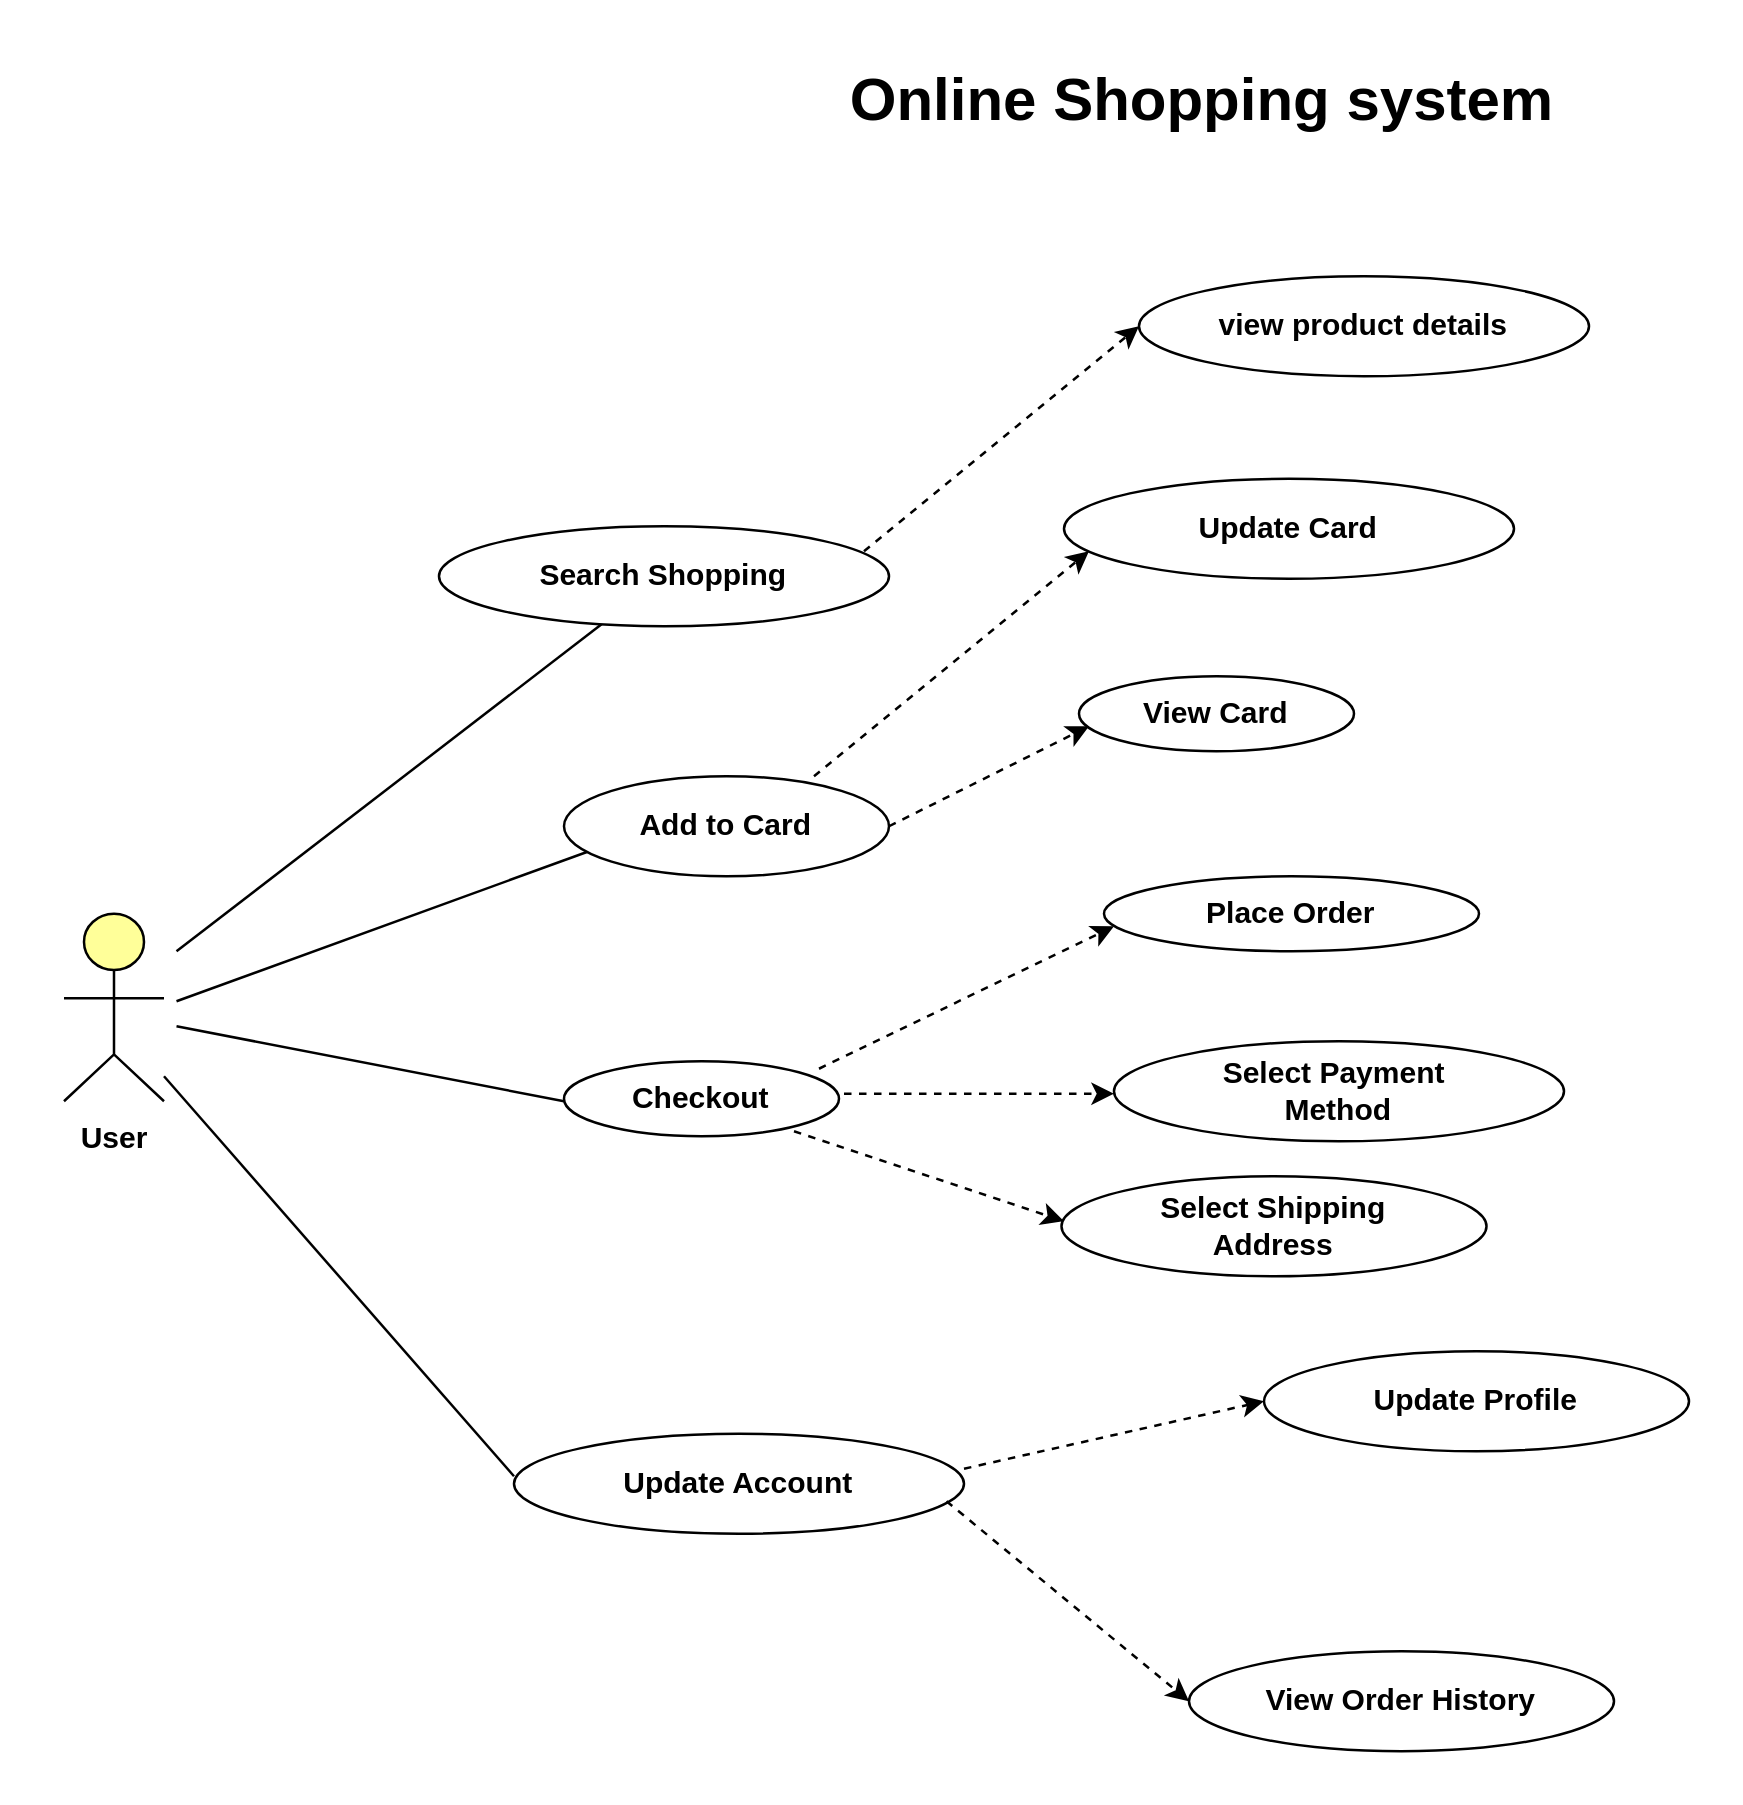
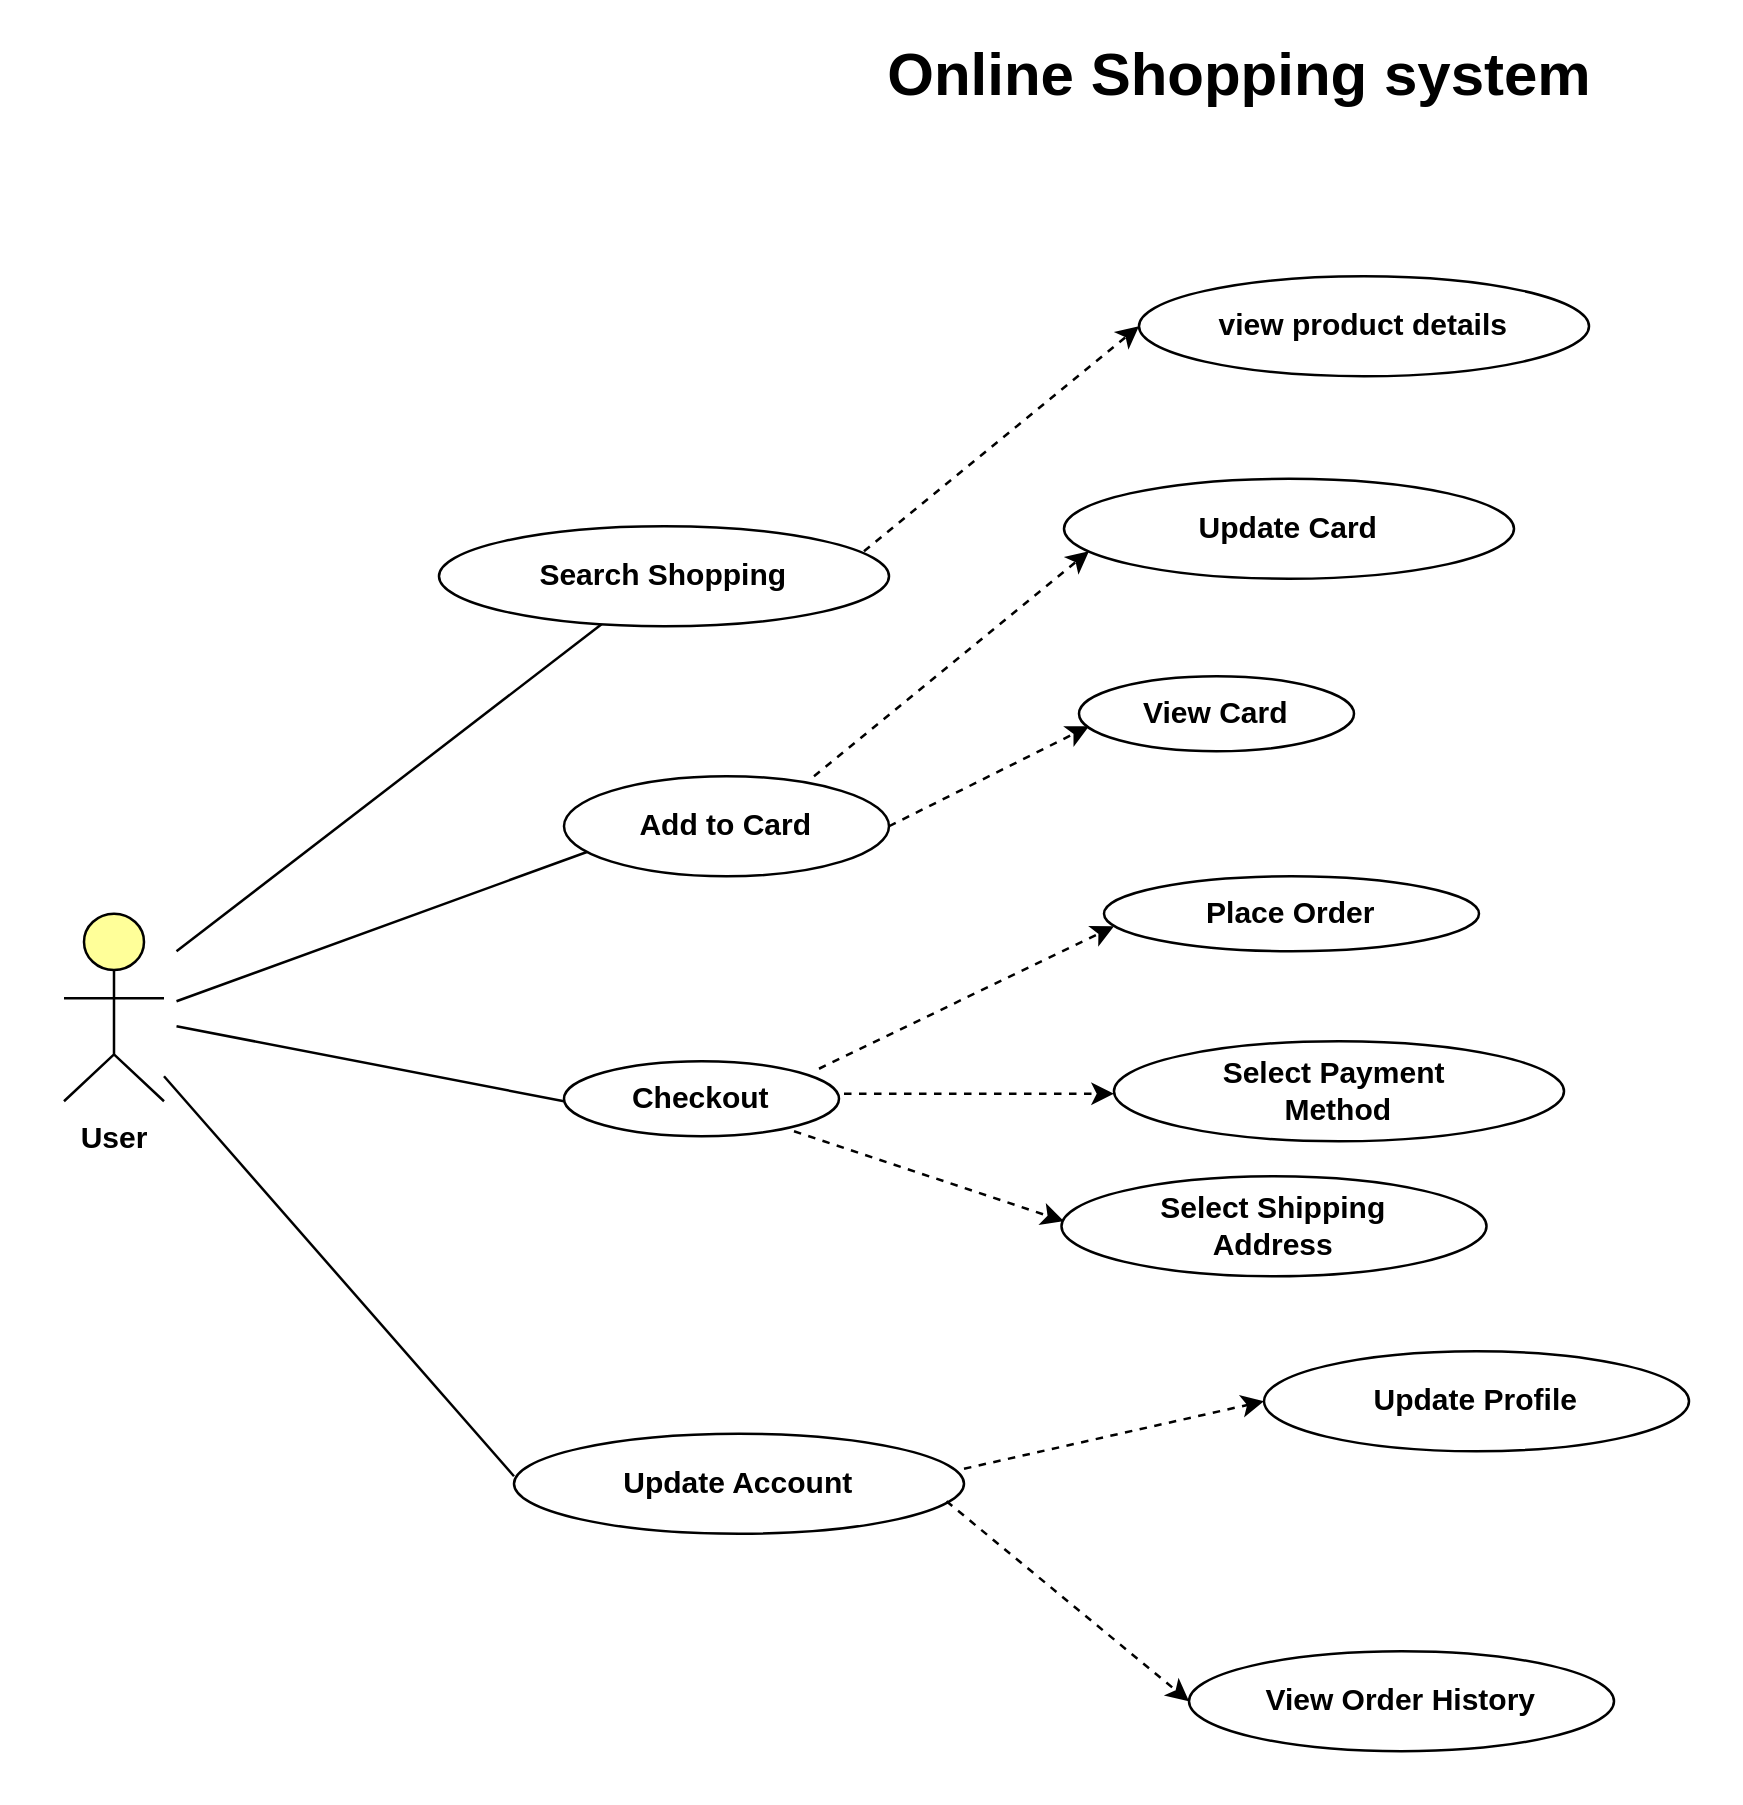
- <mxCell id="3" value="&lt;b&gt;&lt;font style=&quot;font-size: 24px;&quot;&gt;Online Shopping system&lt;/font&gt;&lt;/b&gt;" style="text;html=1;align=center;verticalAlign=middle;resizable=0;points=[];autosize=1;strokeColor=none;fillColor=none;rounded=1;" parent="1" vertex="1"><mxGeometry x="330" y="20" width="300" height="40" as="geometry" /></mxCell>
+ <mxCell id="3" value="&lt;b&gt;&lt;font style=&quot;font-size: 24px;&quot;&gt;Online Shopping system&lt;/font&gt;&lt;/b&gt;" style="text;html=1;align=center;verticalAlign=middle;resizable=0;points=[];autosize=1;strokeColor=none;fillColor=none;rounded=1;" parent="1" vertex="1"><mxGeometry x="345" y="10" width="300" height="40" as="geometry" /></mxCell>
